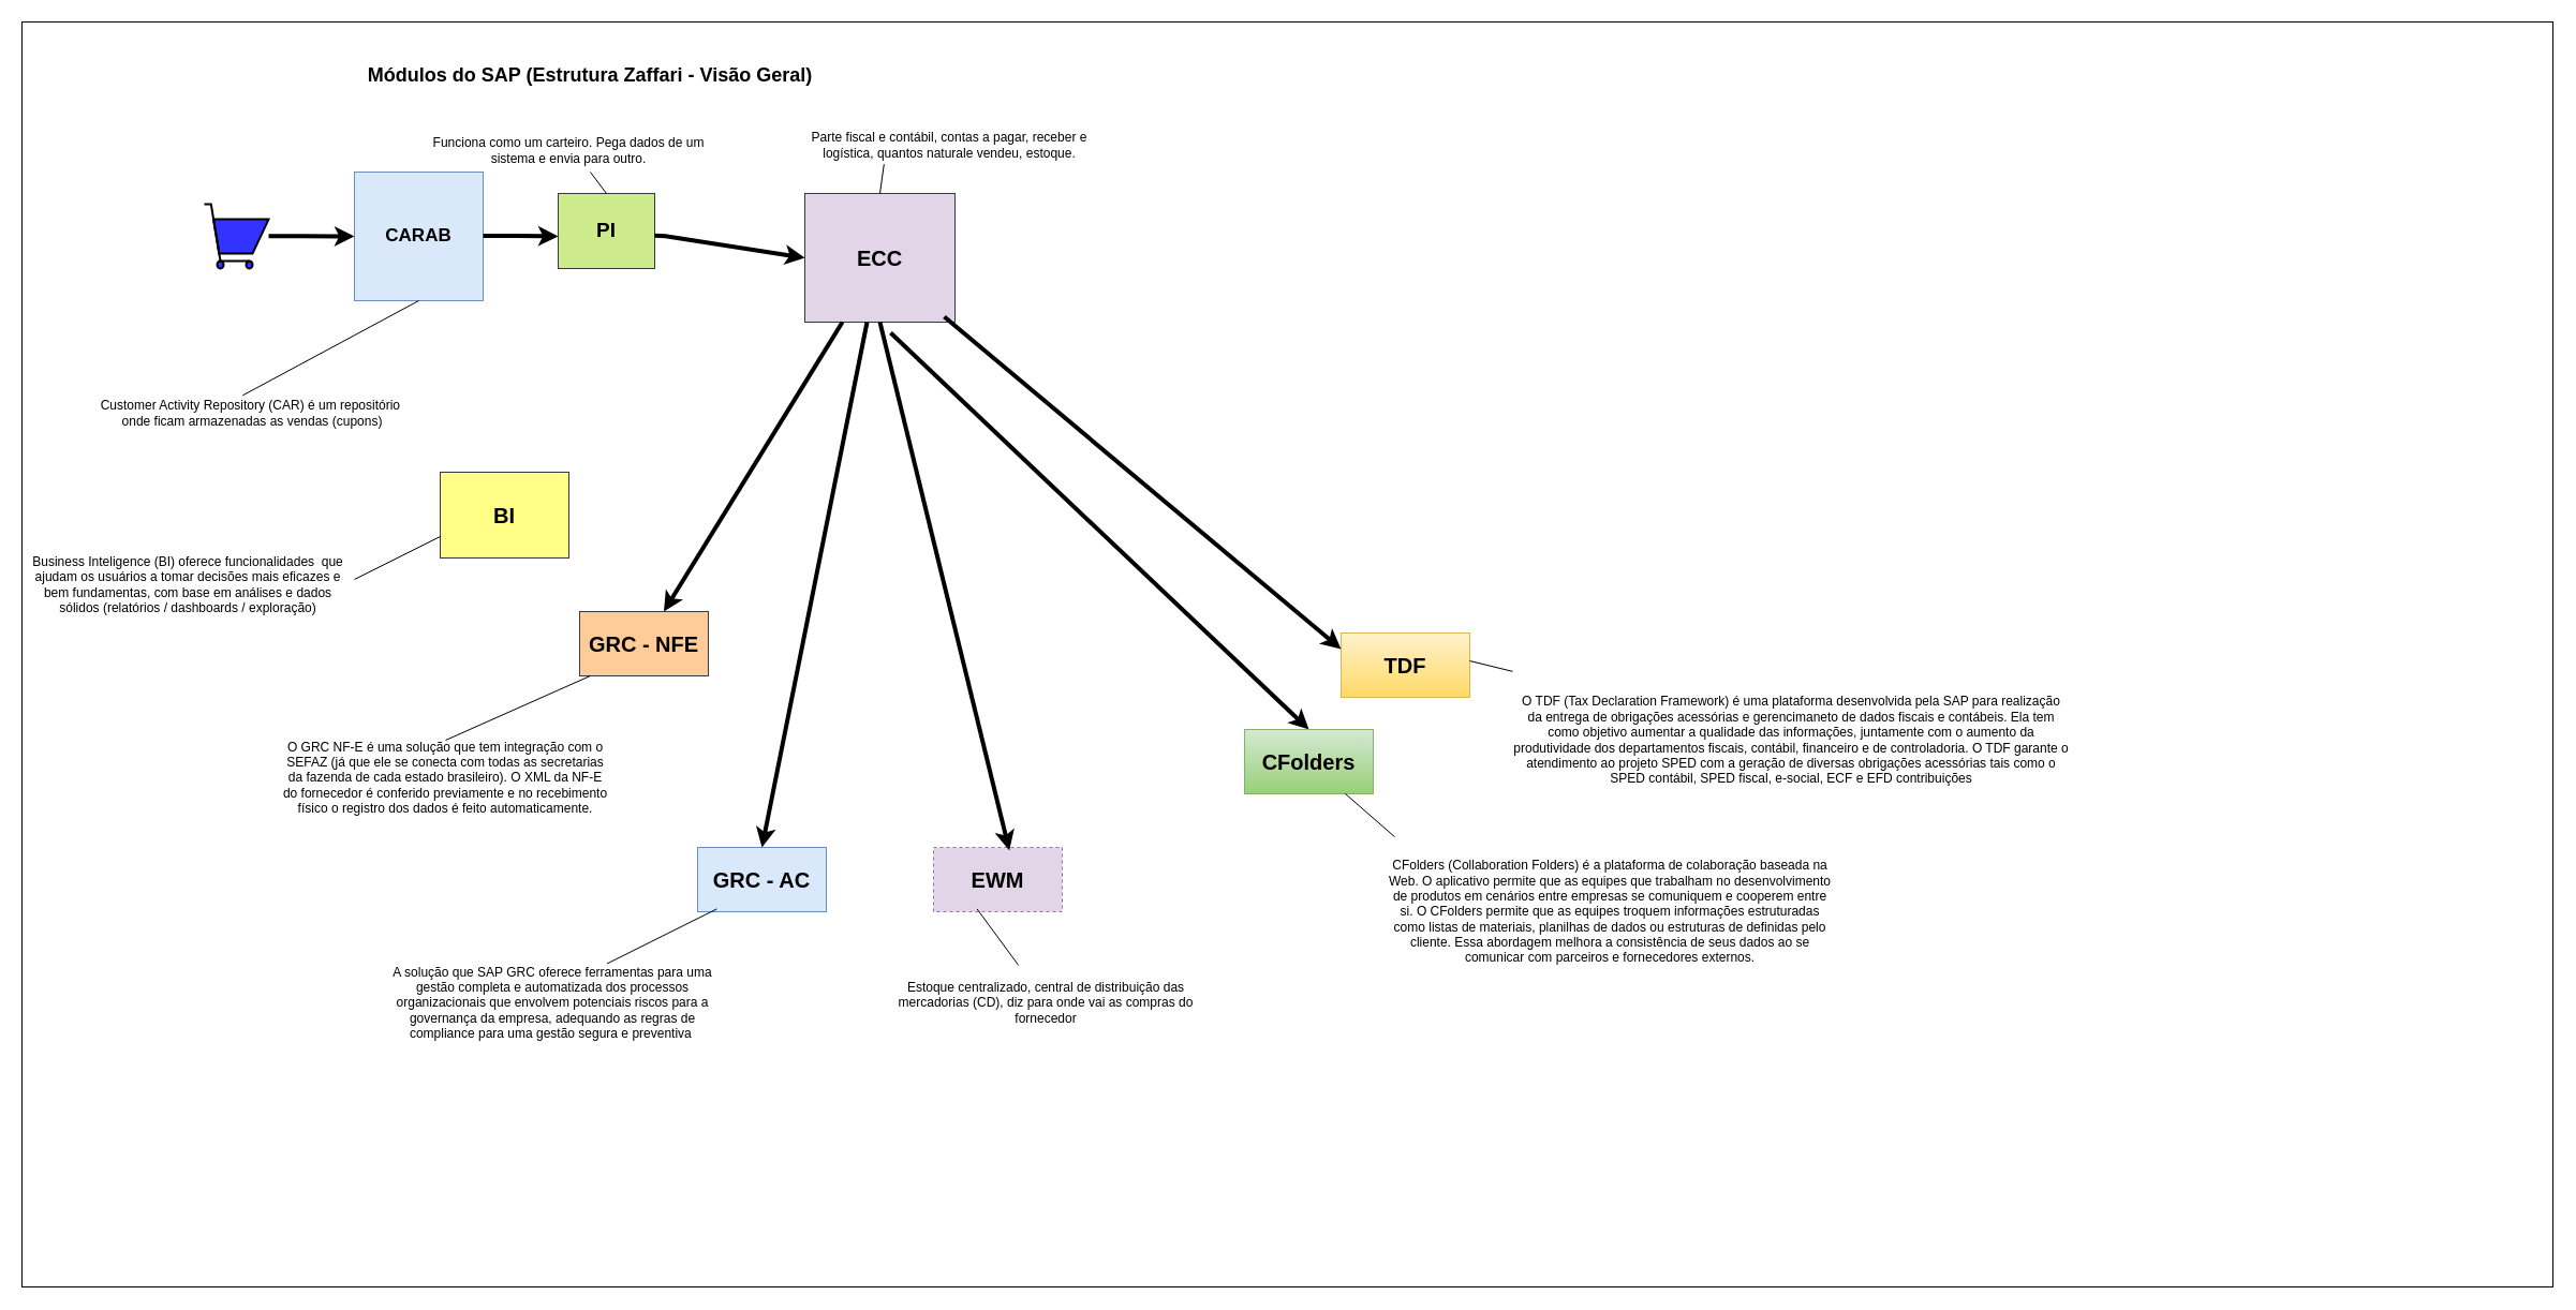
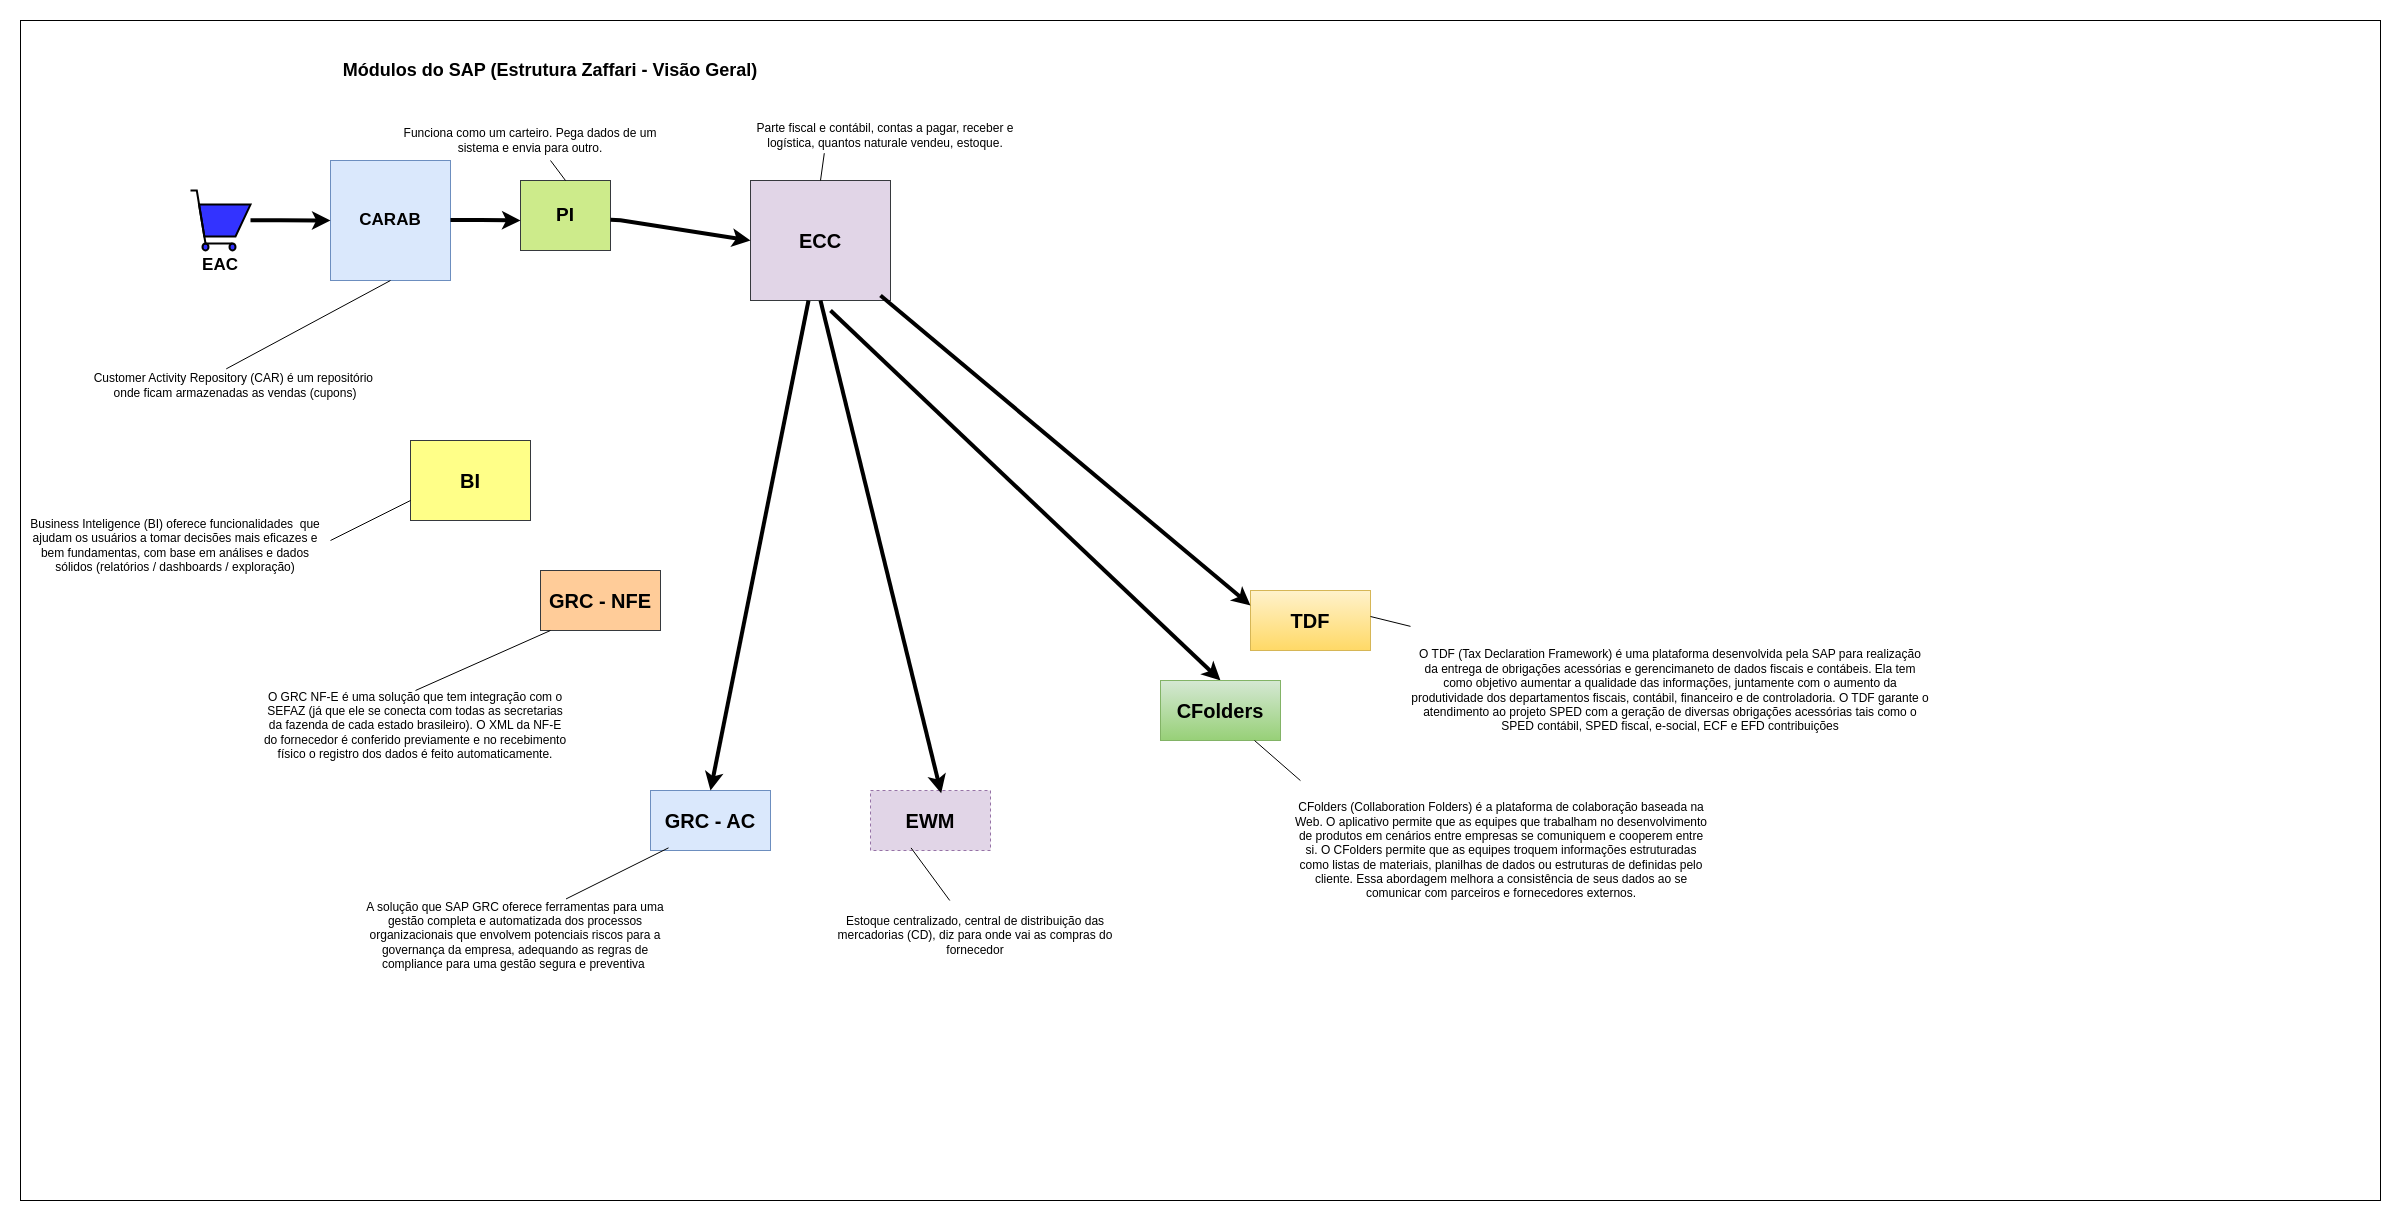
+ <mxCell id="9" value="EAC" style="text;html=1;align=center;verticalAlign=middle;whiteSpace=wrap;rounded=0;fontStyle=1;fontSize=17;" vertex="1" parent="1"><mxGeometry x="190" y="250" width="60" height="30" as="geometry" /></mxCell>
- <mxCell id="27" value="" style="endArrow=classic;html=1;rounded=0;fontColor=#000000;labelBackgroundColor=#000000;fillColor=#000000;endWidth=13.111;strokeWidth=4;exitX=0.25;exitY=1;exitDx=0;exitDy=0;" edge="1" parent="1" source="6" target="21"><mxGeometry width="50" height="50" relative="1" as="geometry"><mxPoint x="460" y="229.52" as="sourcePoint" /><mxPoint x="530" y="230" as="targetPoint" /><Array as="points" /></mxGeometry></mxCell>
